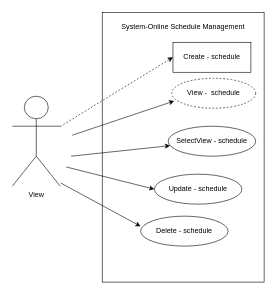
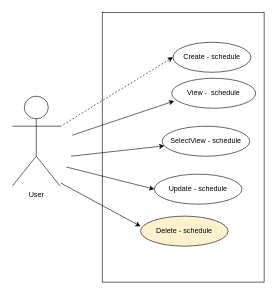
- <mxCell id="4" value="System-Online Schedule Management" style="text;strokeColor=none;align=center;fillColor=none;html=1;verticalAlign=middle;whiteSpace=wrap;rounded=0;" vertex="1" parent="1"><mxGeometry x="170" y="30" width="270" height="30" as="geometry" /></mxCell>
- <mxCell id="8" value="Create - schedule" style="whiteSpace=wrap;html=1;align=center;rounded=0;" vertex="1" parent="1"><mxGeometry x="288" y="70" width="130" height="50" as="geometry" /></mxCell>
+ <mxCell id="8" value="Create - schedule" style="ellipse;whiteSpace=wrap;html=1;align=center;" vertex="1" parent="1"><mxGeometry x="288" y="70" width="130" height="50" as="geometry" /></mxCell>
- <mxCell id="5" value="View -&amp;nbsp; schedule" style="ellipse;whiteSpace=wrap;html=1;align=center;dashed=1;" vertex="1" parent="1"><mxGeometry x="286" y="130" width="140" height="50" as="geometry" /></mxCell>
+ <mxCell id="5" value="View -&amp;nbsp; schedule" style="ellipse;whiteSpace=wrap;html=1;align=center;" vertex="1" parent="1"><mxGeometry x="286" y="130" width="140" height="50" as="geometry" /></mxCell>
- <mxCell id="6" value="SelectView - schedule" style="ellipse;whiteSpace=wrap;html=1;align=center;" vertex="1" parent="1"><mxGeometry x="280" y="210" width="146" height="50" as="geometry" /></mxCell>
+ <mxCell id="6" value="SelectView - schedule" style="ellipse;whiteSpace=wrap;html=1;align=center;" vertex="1" parent="1"><mxGeometry x="270" y="210" width="146" height="50" as="geometry" /></mxCell>
- <mxCell id="2" value="View" style="shape=umlActor;verticalLabelPosition=bottom;verticalAlign=top;html=1;outlineConnect=0;" vertex="1" parent="1"><mxGeometry x="20" y="160" width="80" height="150" as="geometry" /></mxCell>
+ <mxCell id="2" value="User" style="shape=umlActor;verticalLabelPosition=bottom;verticalAlign=top;html=1;outlineConnect=0;" vertex="1" parent="1"><mxGeometry x="20" y="160" width="80" height="150" as="geometry" /></mxCell>
- <mxCell id="9" value="Delete - schedule" style="ellipse;whiteSpace=wrap;html=1;align=center;" vertex="1" parent="1"><mxGeometry x="234" y="360" width="146" height="50" as="geometry" /></mxCell>
+ <mxCell id="9" value="Delete - schedule" style="ellipse;whiteSpace=wrap;html=1;align=center;fillColor=#fff2cc;" vertex="1" parent="1"><mxGeometry x="234" y="360" width="146" height="50" as="geometry" /></mxCell>
